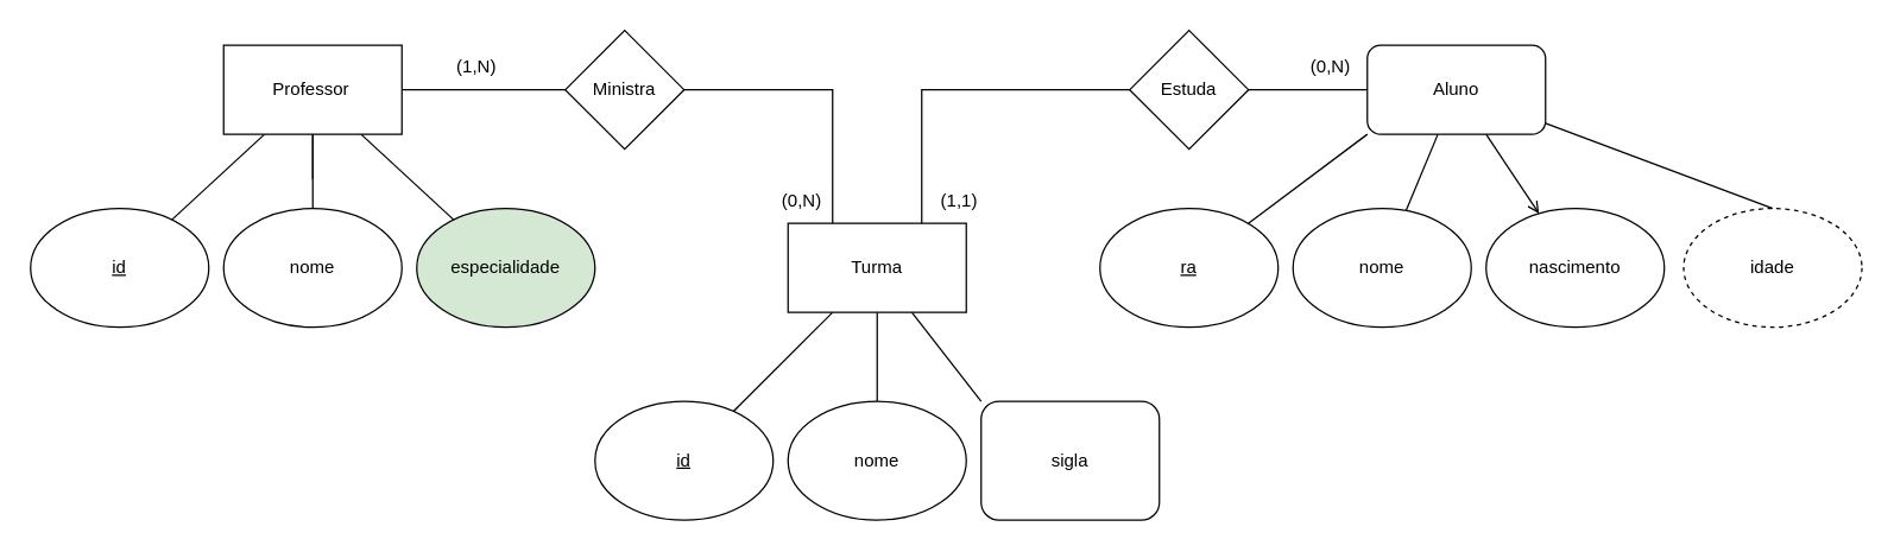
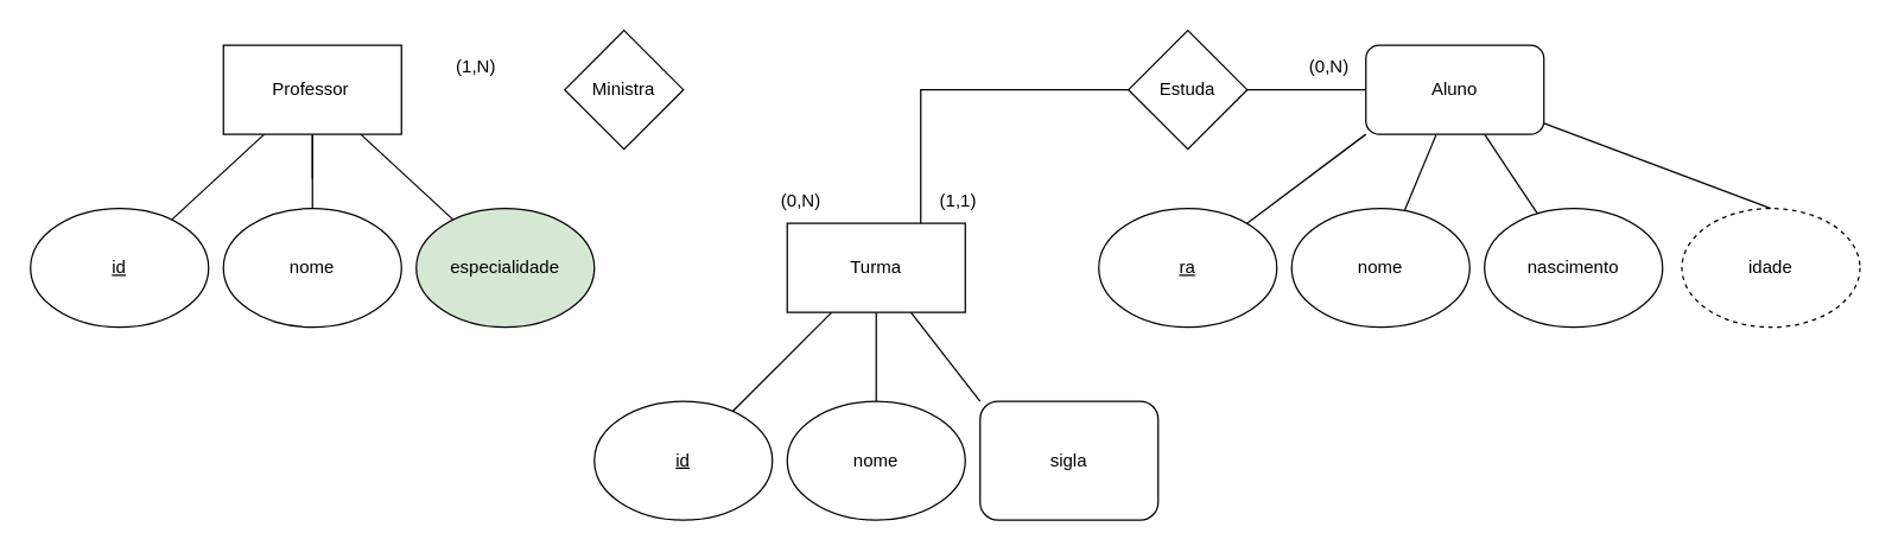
- <mxCell id="16" style="edgeStyle=orthogonalEdgeStyle;rounded=0;orthogonalLoop=1;jettySize=auto;html=1;exitX=0.25;exitY=0;exitDx=0;exitDy=0;entryX=1;entryY=0.5;entryDx=0;entryDy=0;endArrow=none;endFill=0;" edge="1" parent="1" source="17" target="6"><mxGeometry relative="1" as="geometry" /></mxCell>
- <mxCell id="9" style="edgeStyle=none;rounded=0;orthogonalLoop=1;jettySize=auto;html=1;endArrow=open;endFill=0;" edge="1" parent="1" source="11" target="23"><mxGeometry relative="1" as="geometry" /></mxCell>
+ <mxCell id="9" style="edgeStyle=none;rounded=0;orthogonalLoop=1;jettySize=auto;html=1;endArrow=none;endFill=0;" edge="1" parent="1" source="11" target="23"><mxGeometry relative="1" as="geometry" /></mxCell>
